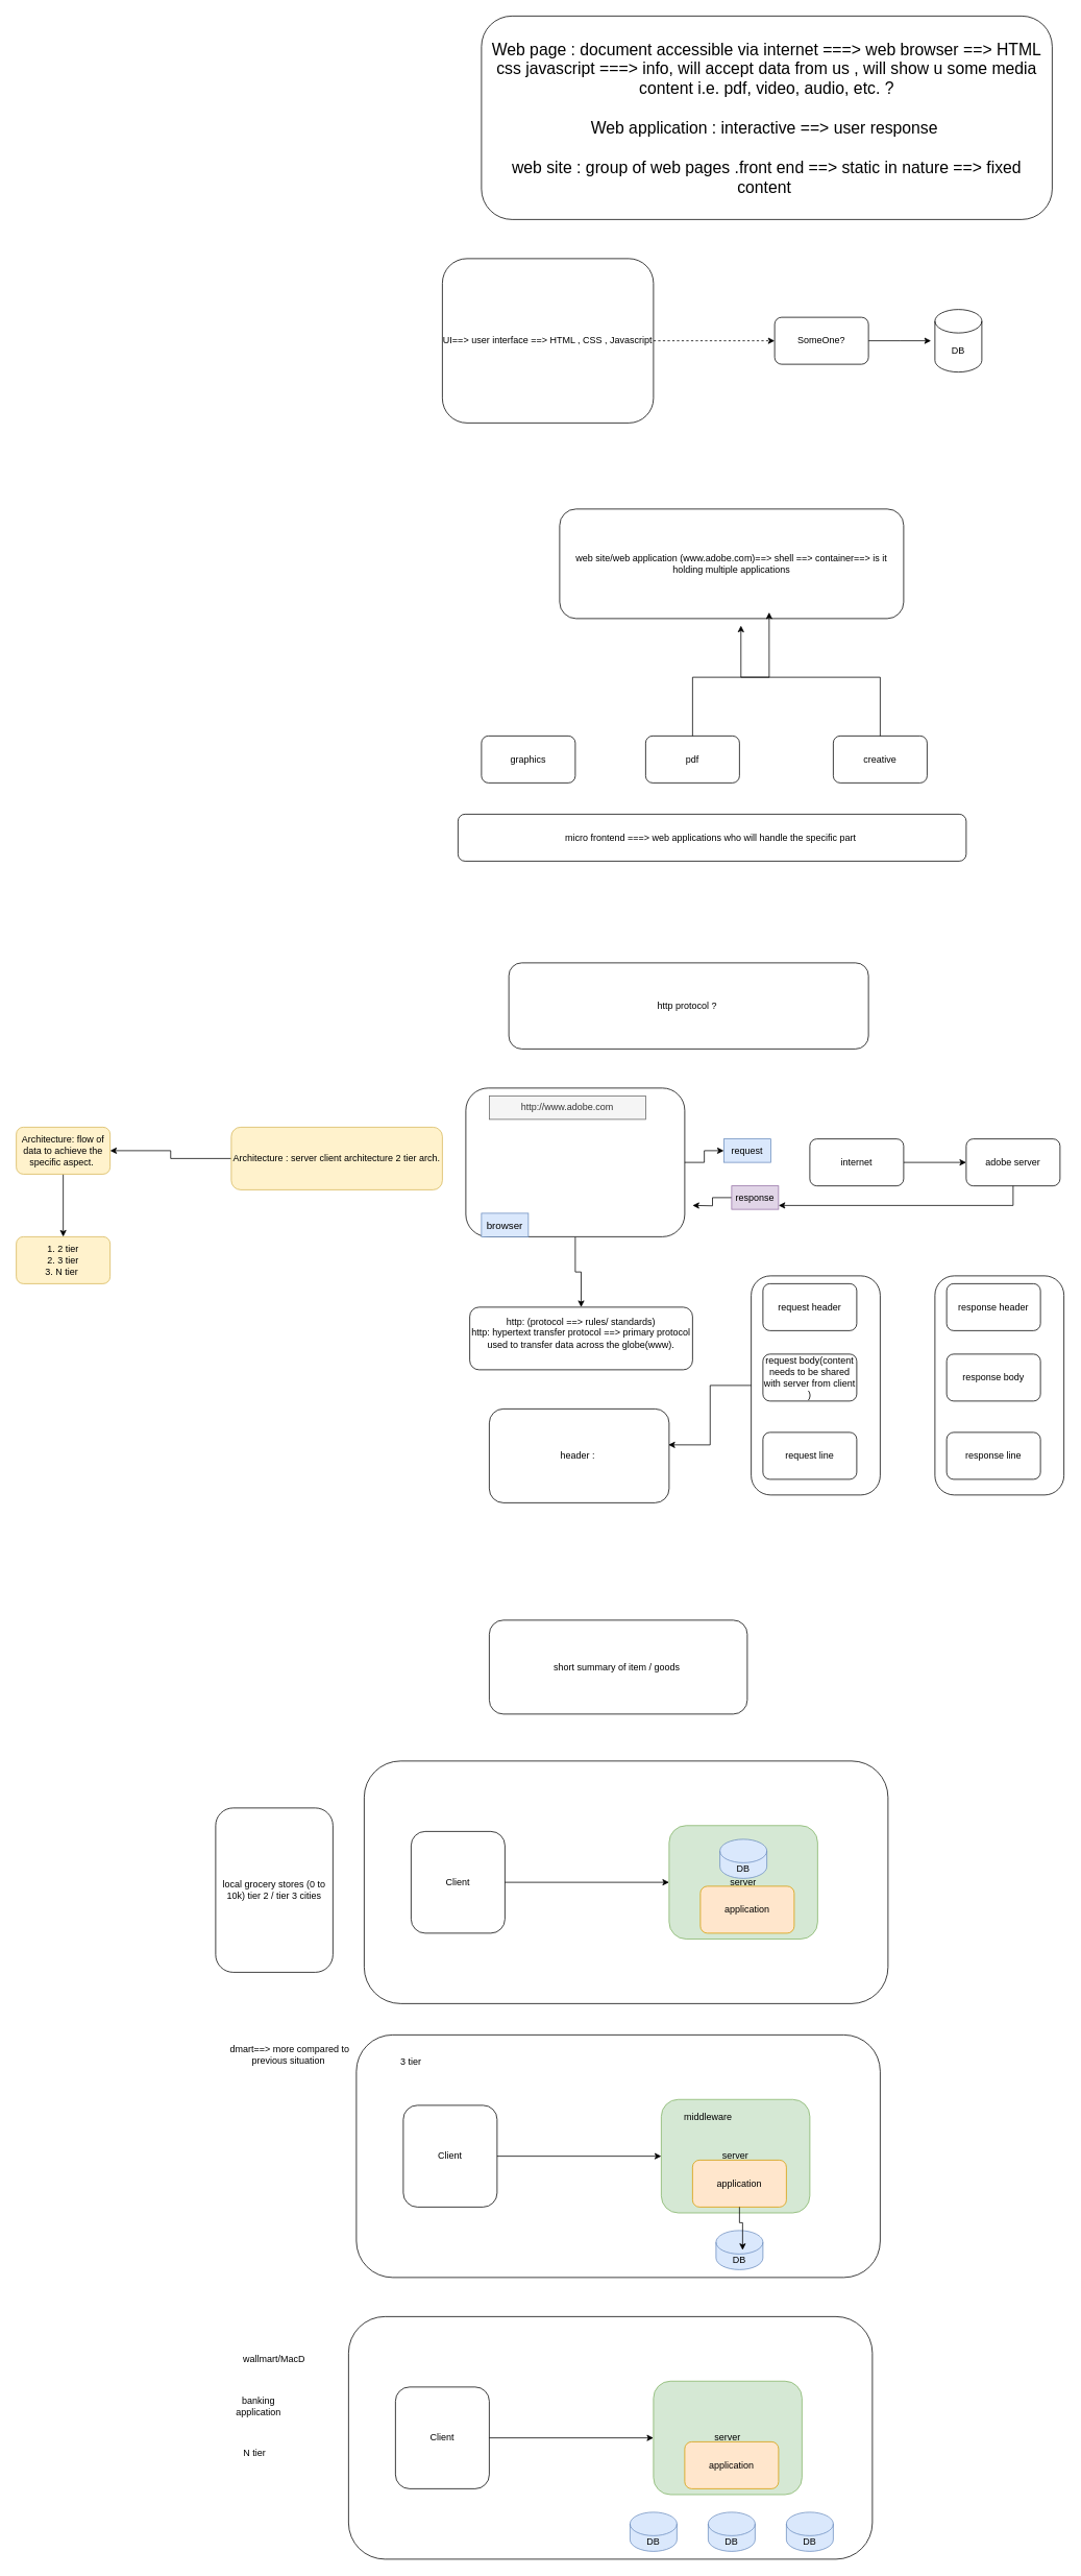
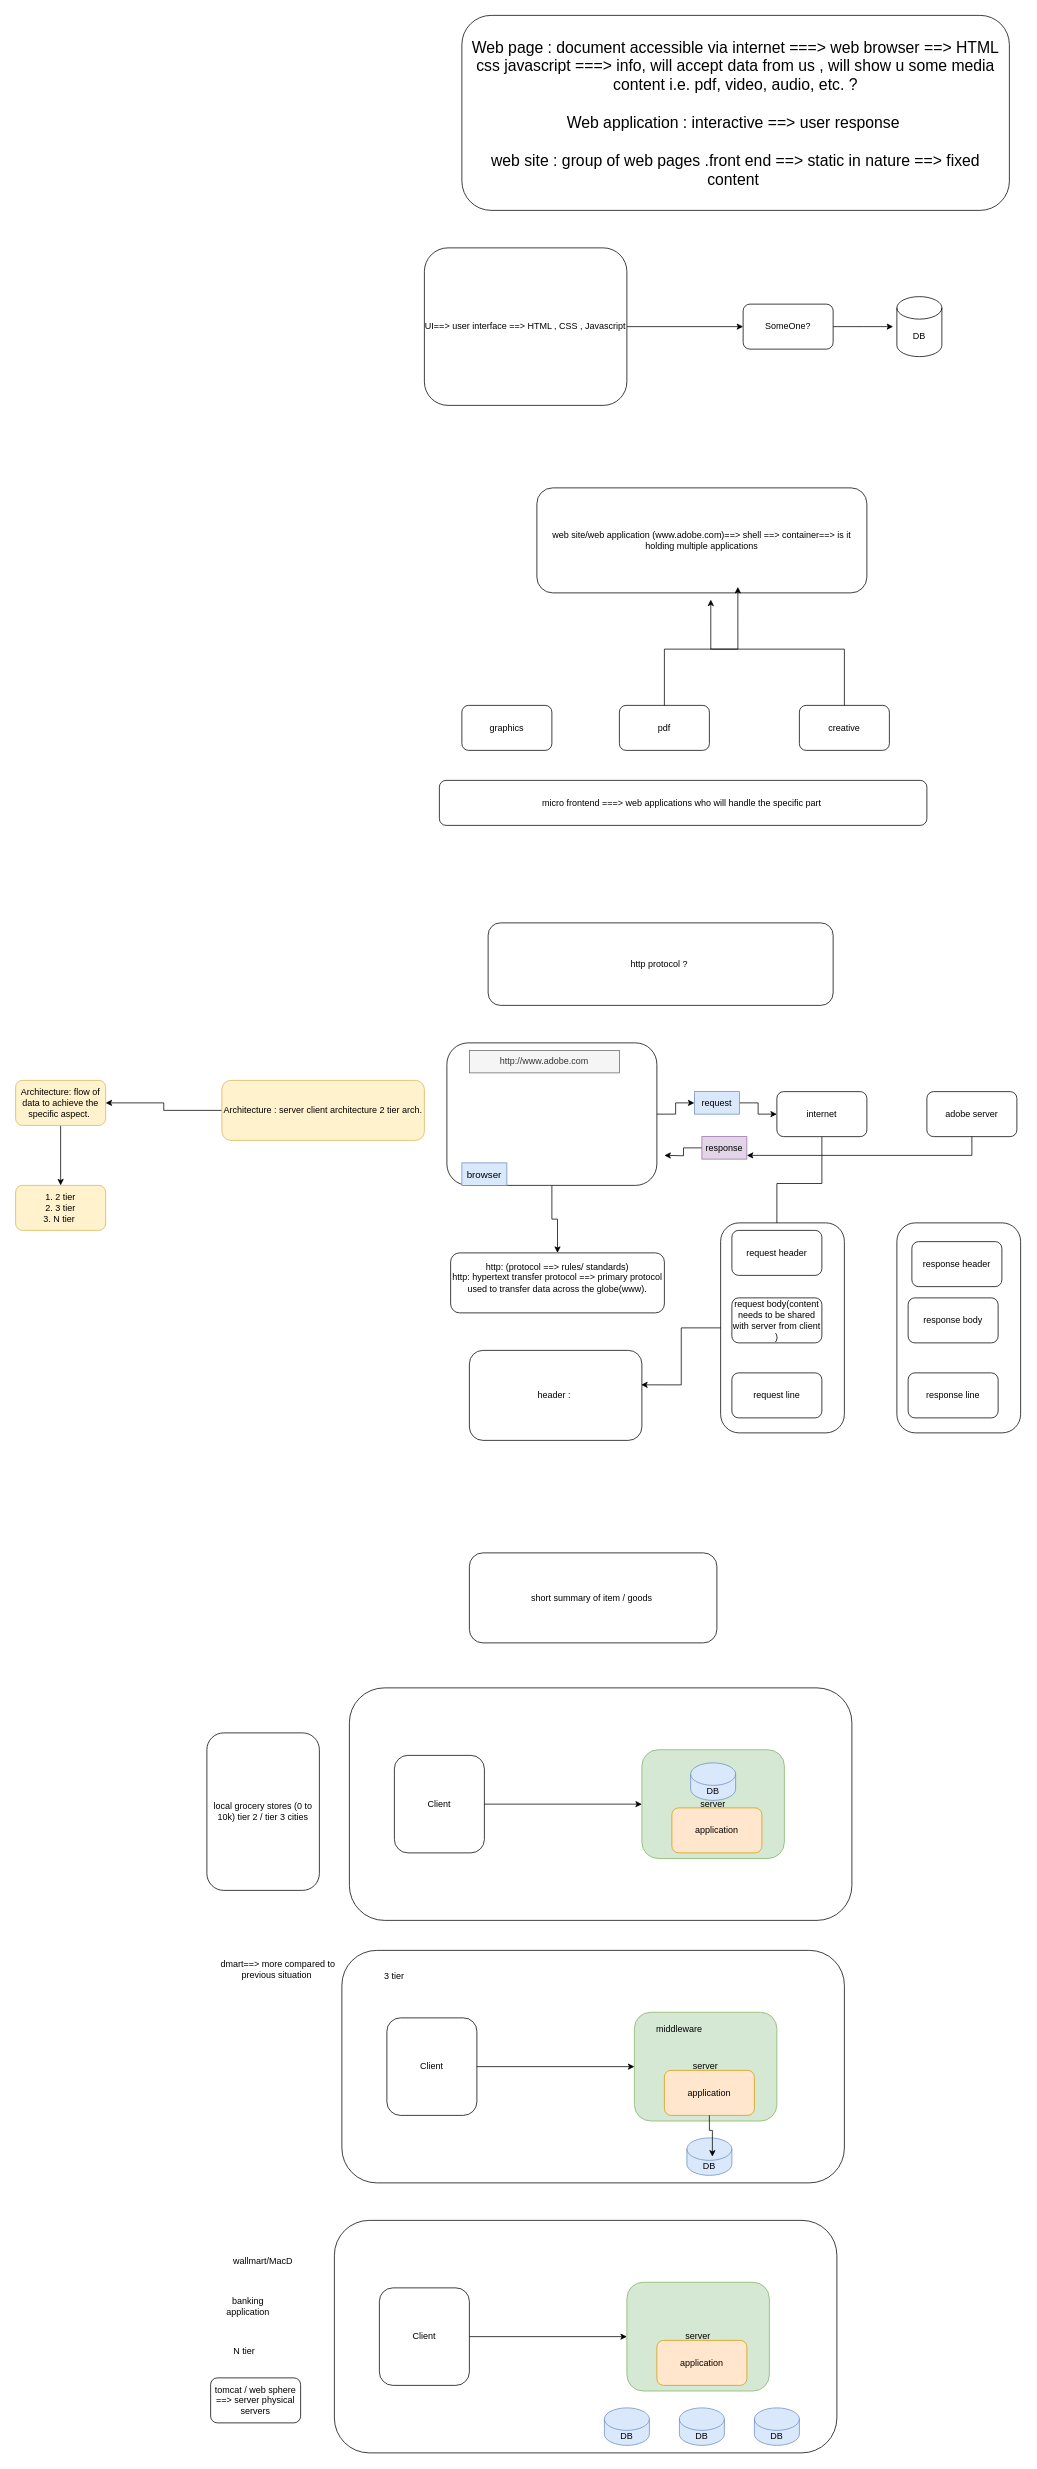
- <mxCell id="3" value="" style="edgeStyle=orthogonalEdgeStyle;rounded=0;orthogonalLoop=1;jettySize=auto;html=1;dashed=1;" edge="1" parent="1" source="4" target="6"><mxGeometry relative="1" as="geometry" /></mxCell>
+ <mxCell id="3" value="" style="edgeStyle=orthogonalEdgeStyle;rounded=0;orthogonalLoop=1;jettySize=auto;html=1;" edge="1" parent="1" source="4" target="6"><mxGeometry relative="1" as="geometry" /></mxCell>
+ <mxCell id="17" value="" style="edgeStyle=orthogonalEdgeStyle;rounded=0;orthogonalLoop=1;jettySize=auto;html=1;" edge="1" parent="1" source="27" target="23"><mxGeometry relative="1" as="geometry" /></mxCell>
- <mxCell id="22" value="" style="edgeStyle=orthogonalEdgeStyle;rounded=0;orthogonalLoop=1;jettySize=auto;html=1;" edge="1" parent="1" source="23" target="24"><mxGeometry relative="1" as="geometry" /></mxCell>
+ <mxCell id="22" value="" style="edgeStyle=orthogonalEdgeStyle;rounded=0;orthogonalLoop=1;jettySize=auto;html=1;" edge="1" parent="1" source="23" target="32"><mxGeometry relative="1" as="geometry" /></mxCell>
- <mxCell id="37" value="response header" style="rounded=1;whiteSpace=wrap;html=1;" vertex="1" parent="35"><mxGeometry x="15" y="10" width="120" height="60" as="geometry" /></mxCell>
+ <mxCell id="37" value="response header" style="rounded=1;whiteSpace=wrap;html=1;" vertex="1" parent="35"><mxGeometry x="20" y="25" width="120" height="60" as="geometry" /></mxCell>
+ <mxCell id="80" value="tomcat / web sphere ==&amp;gt; server physical servers" style="rounded=1;whiteSpace=wrap;html=1;" vertex="1" parent="1"><mxGeometry x="280" y="3170" width="120" height="60" as="geometry" /></mxCell>
